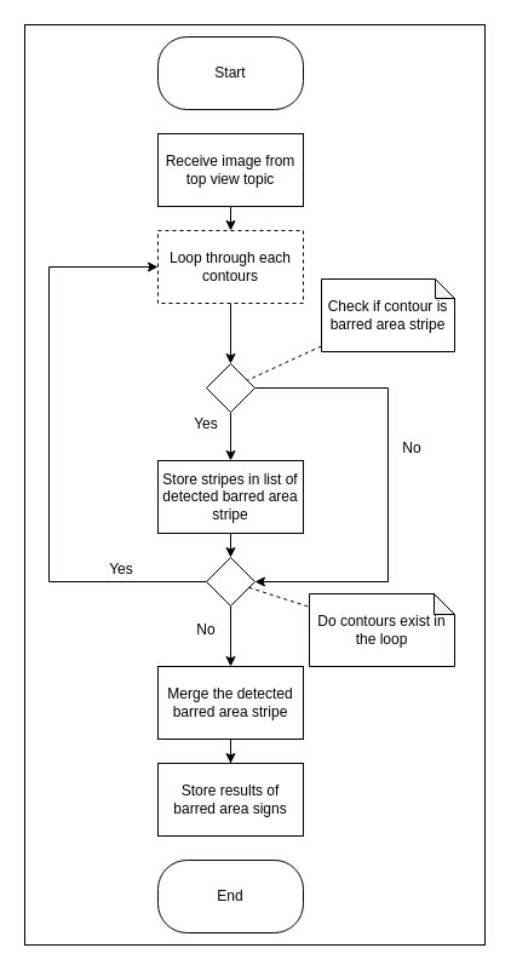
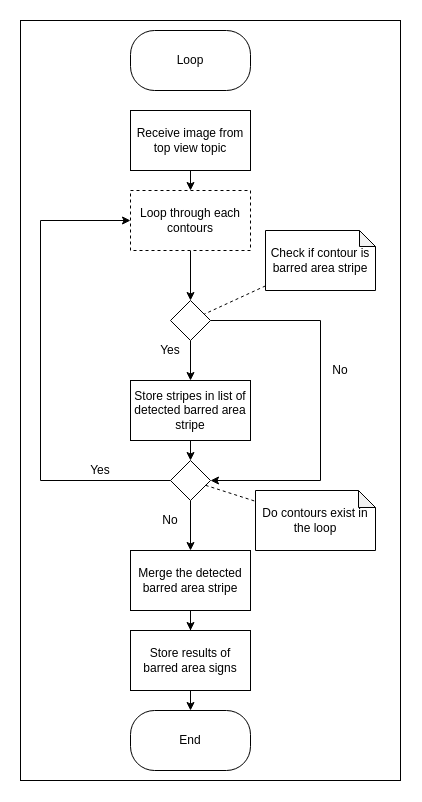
- <mxCell id="9" value="Start" style="rounded=1;whiteSpace=wrap;html=1;arcSize=40;" parent="1" vertex="1"><mxGeometry x="130" width="120" height="60" as="geometry" y="30" /></mxCell>
+ <mxCell id="9" value="Loop" style="rounded=1;whiteSpace=wrap;html=1;arcSize=40;" parent="1" vertex="1"><mxGeometry x="130" width="120" height="60" as="geometry" y="30" /></mxCell>
+ <mxCell id="25" style="edgeStyle=orthogonalEdgeStyle;rounded=0;orthogonalLoop=1;jettySize=auto;html=1;exitX=0.5;exitY=1;exitDx=0;exitDy=0;entryX=0.5;entryY=0;entryDx=0;entryDy=0;" parent="1" source="26" target="10" edge="1"><mxGeometry relative="1" as="geometry" /></mxCell>
